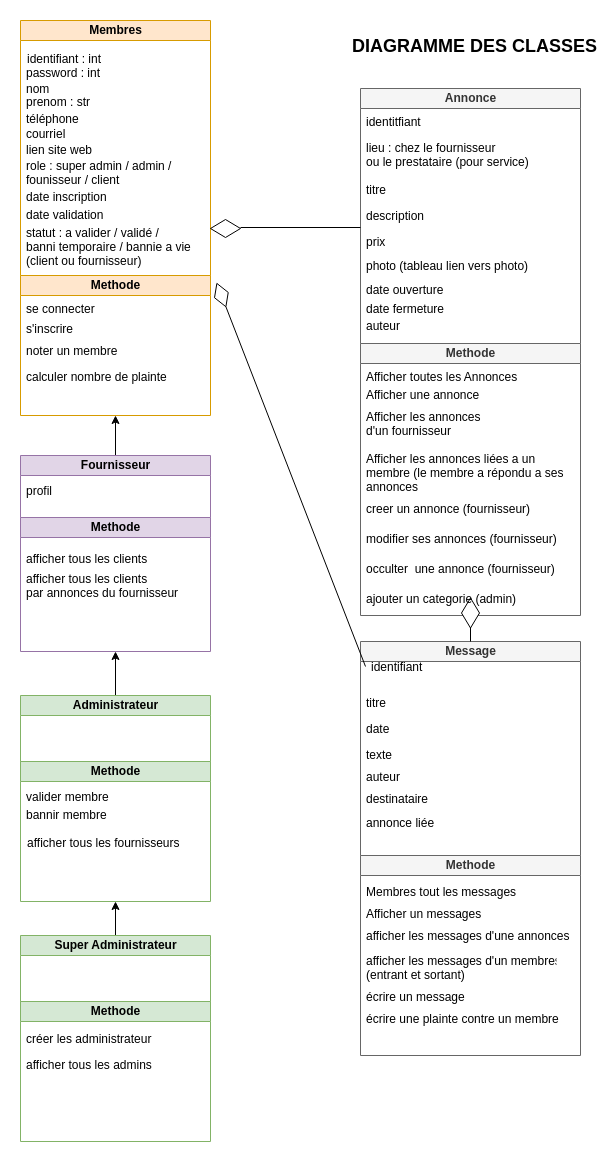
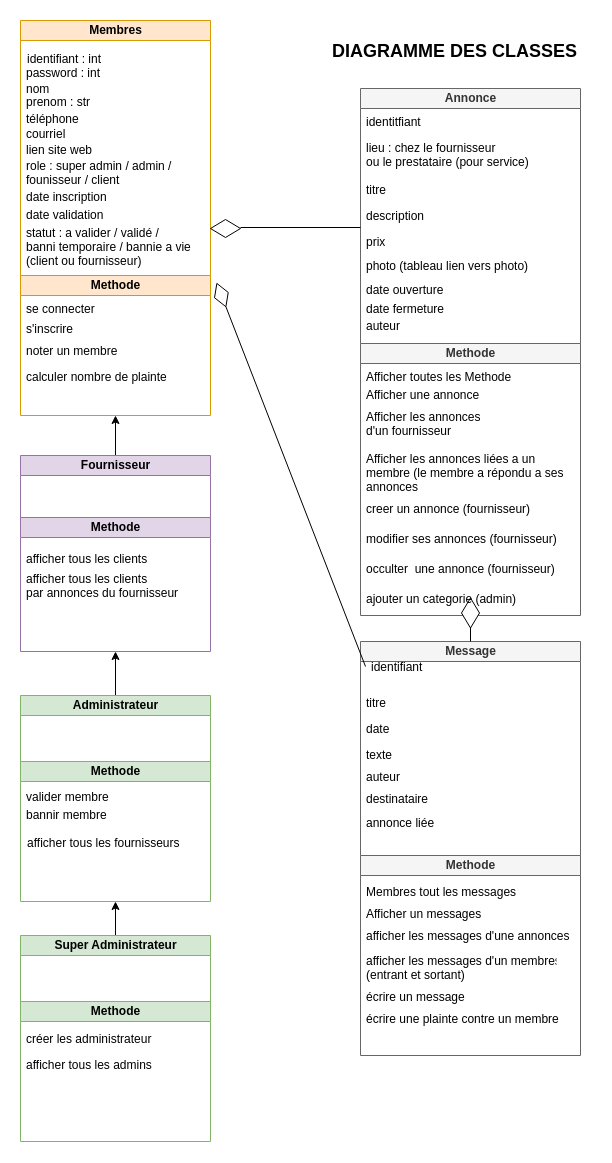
- <mxCell id="15" value="&lt;b&gt;&lt;font style=&quot;font-size: 18px&quot;&gt;DIAGRAMME DES CLASSES&lt;/font&gt;&lt;/b&gt;" style="text;html=1;" parent="1" vertex="1"><mxGeometry x="350" y="29" width="240" height="30" as="geometry" /></mxCell>
+ <mxCell id="15" value="&lt;b&gt;&lt;font style=&quot;font-size: 18px&quot;&gt;DIAGRAMME DES CLASSES&lt;/font&gt;&lt;/b&gt;" style="text;html=1;" parent="1" vertex="1"><mxGeometry x="330" y="34" width="240" height="30" as="geometry" /></mxCell>
- <mxCell id="52" value="Afficher toutes les Annonces" style="text;strokeColor=none;fillColor=none;align=left;verticalAlign=top;spacingLeft=4;spacingRight=4;overflow=hidden;rotatable=0;points=[[0,0.5],[1,0.5]];portConstraint=eastwest;" parent="1" vertex="1"><mxGeometry x="360" y="363" width="200" height="31" as="geometry" /></mxCell>
+ <mxCell id="52" value="Afficher toutes les Methode" style="text;strokeColor=none;fillColor=none;align=left;verticalAlign=top;spacingLeft=4;spacingRight=4;overflow=hidden;rotatable=0;points=[[0,0.5],[1,0.5]];portConstraint=eastwest;" parent="1" vertex="1"><mxGeometry x="360" y="363" width="200" height="31" as="geometry" /></mxCell>
- <mxCell id="28" value="profil" style="text;strokeColor=none;fillColor=none;align=left;verticalAlign=top;spacingLeft=4;spacingRight=4;overflow=hidden;rotatable=0;points=[[0,0.5],[1,0.5]];portConstraint=eastwest;" parent="1" vertex="1"><mxGeometry x="20" y="477" width="100" height="26" as="geometry" /></mxCell>
